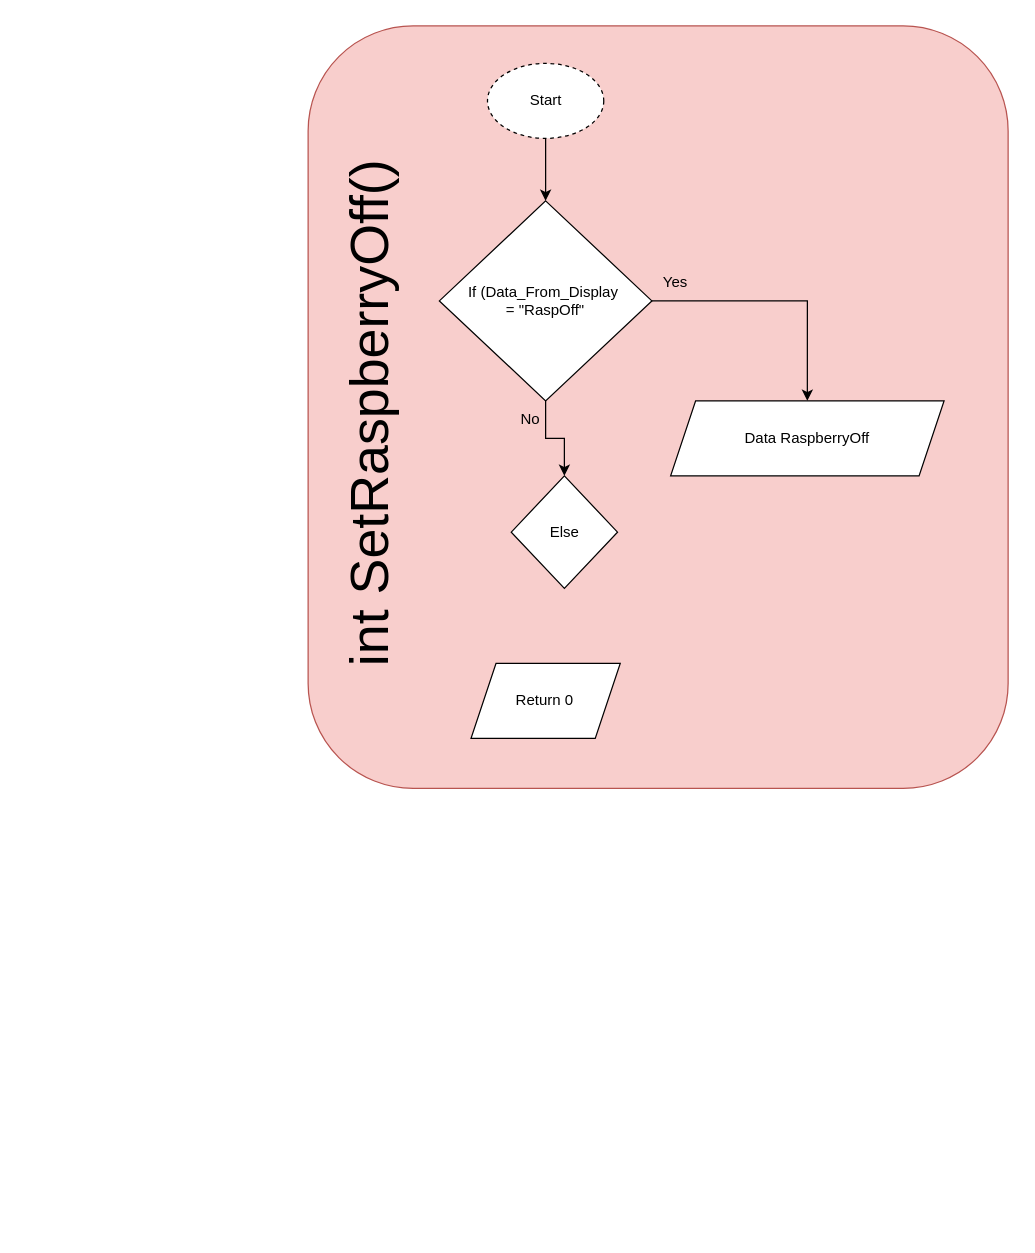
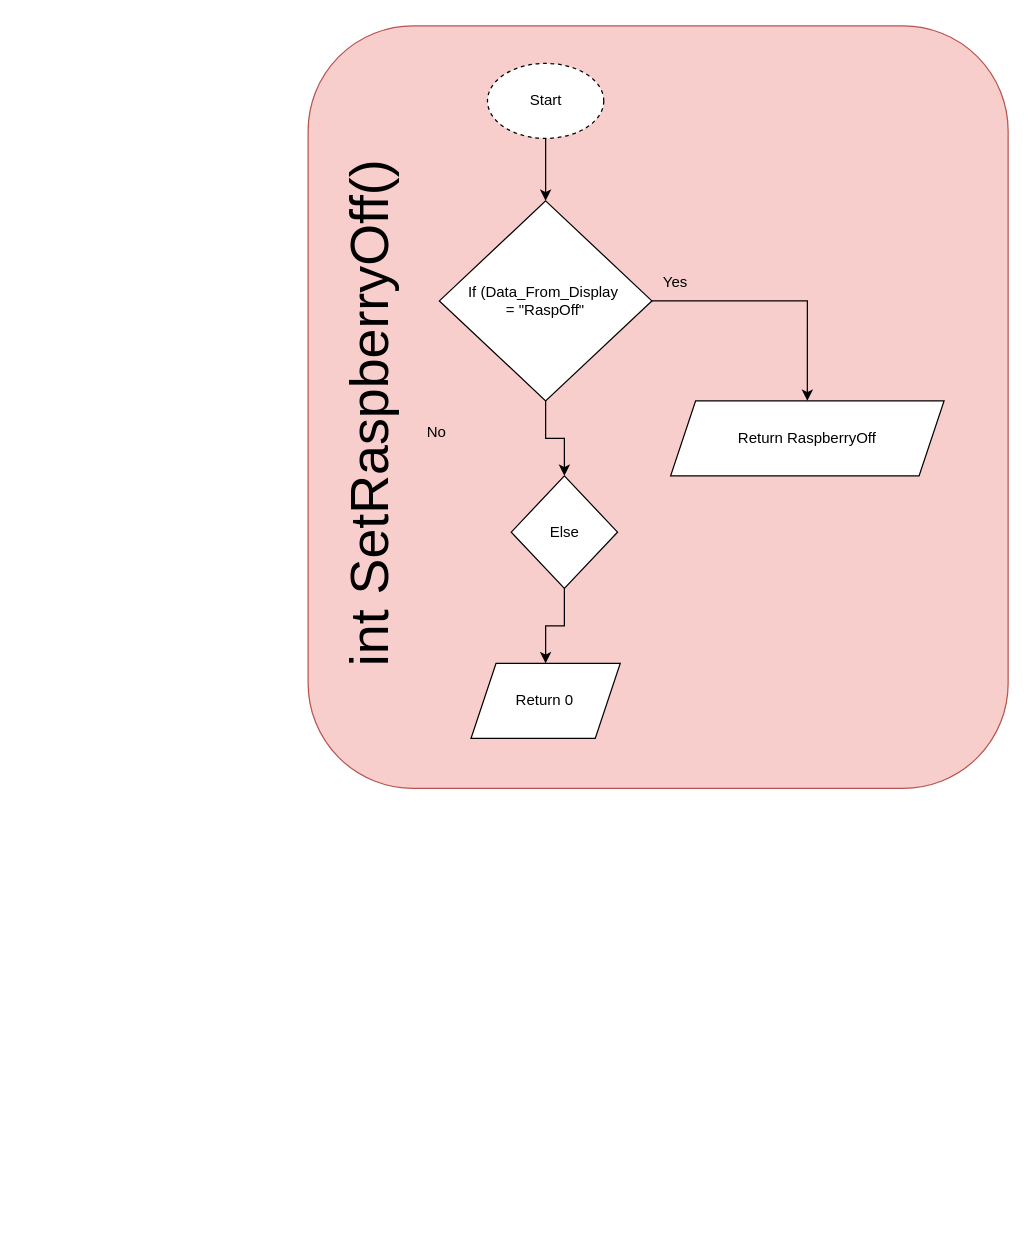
- <mxCell id="14" value="No" style="text;html=1;strokeColor=none;fillColor=none;align=center;verticalAlign=middle;whiteSpace=wrap;rounded=0;" parent="1" vertex="1"><mxGeometry x="393.5" y="320" width="60" height="30" as="geometry" /></mxCell>
+ <mxCell id="14" value="No" style="text;html=1;strokeColor=none;fillColor=none;align=center;verticalAlign=middle;whiteSpace=wrap;rounded=0;" parent="1" vertex="1"><mxGeometry x="318.5" y="330" width="60" height="30" as="geometry" /></mxCell>
- <mxCell id="9" value="Data RaspberryOff" style="shape=parallelogram;perimeter=parallelogramPerimeter;whiteSpace=wrap;html=1;fixedSize=1;" parent="1" vertex="1"><mxGeometry x="536" y="320" width="218.75" height="60" as="geometry" /></mxCell>
+ <mxCell id="9" value="Return RaspberryOff" style="shape=parallelogram;perimeter=parallelogramPerimeter;whiteSpace=wrap;html=1;fixedSize=1;" parent="1" vertex="1"><mxGeometry x="536" y="320" width="218.75" height="60" as="geometry" /></mxCell>
+ <mxCell id="11" style="edgeStyle=orthogonalEdgeStyle;rounded=0;orthogonalLoop=1;jettySize=auto;html=1;" parent="1" source="12" target="13" edge="1"><mxGeometry relative="1" as="geometry" /></mxCell>
